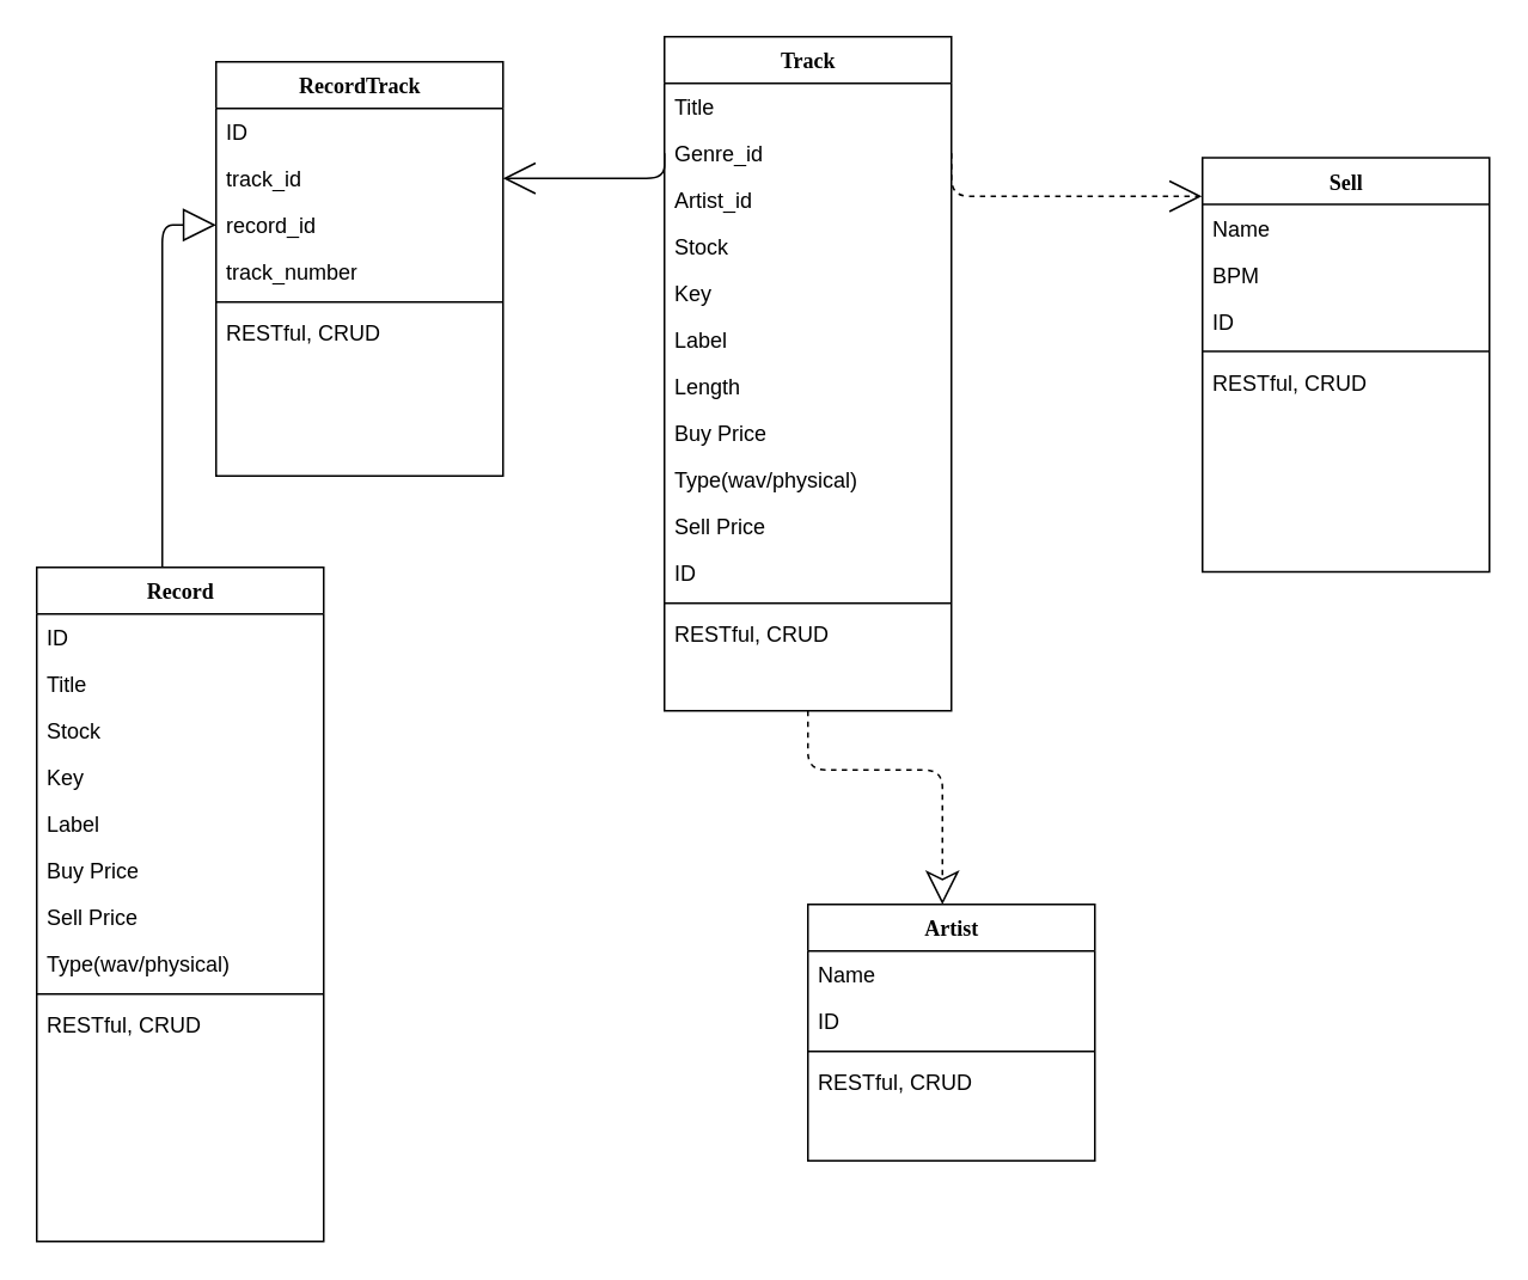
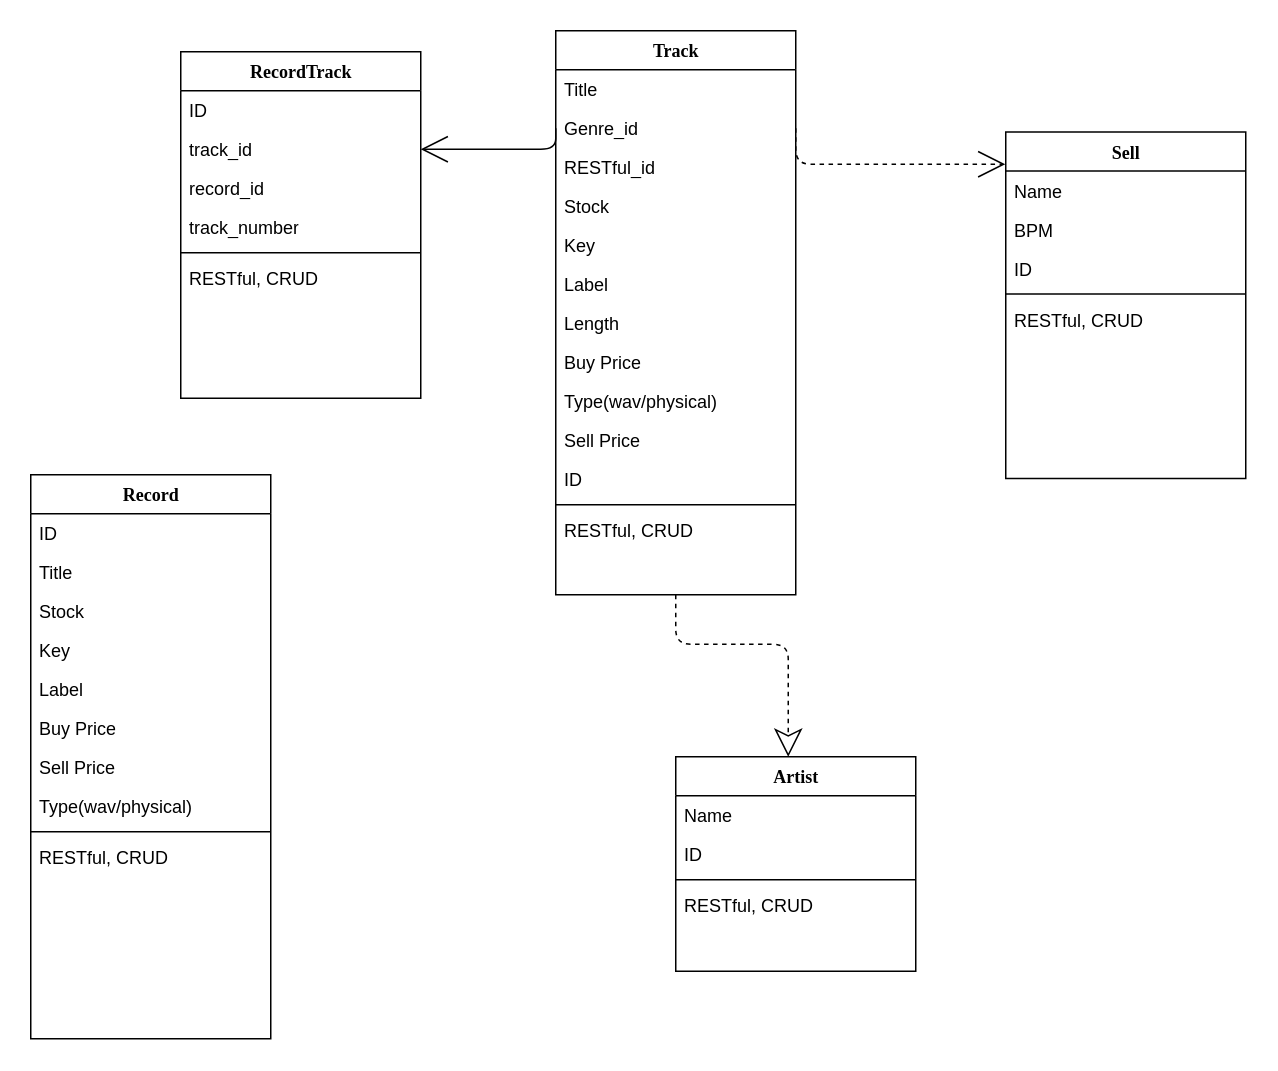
- <mxCell id="29" value="Artist_id" style="text;html=1;strokeColor=none;fillColor=none;align=left;verticalAlign=top;spacingLeft=4;spacingRight=4;whiteSpace=wrap;overflow=hidden;rotatable=0;points=[[0,0.5],[1,0.5]];portConstraint=eastwest;" vertex="1" parent="26"><mxGeometry y="78" width="160" height="26" as="geometry" /></mxCell>
+ <mxCell id="29" value="RESTful_id" style="text;html=1;strokeColor=none;fillColor=none;align=left;verticalAlign=top;spacingLeft=4;spacingRight=4;whiteSpace=wrap;overflow=hidden;rotatable=0;points=[[0,0.5],[1,0.5]];portConstraint=eastwest;" vertex="1" parent="26"><mxGeometry y="78" width="160" height="26" as="geometry" /></mxCell>
- <mxCell id="14" style="edgeStyle=orthogonalEdgeStyle;html=1;labelBackgroundColor=none;startFill=0;startSize=8;endArrow=block;endFill=0;endSize=16;fontFamily=Verdana;fontSize=12;entryX=0;entryY=0.5;entryDx=0;entryDy=0;" parent="1" source="15" target="43" edge="1"><mxGeometry relative="1" as="geometry"><Array as="points"><mxPoint x="90" y="125" /></Array><mxPoint x="90" y="252" as="targetPoint" /></mxGeometry></mxCell>
